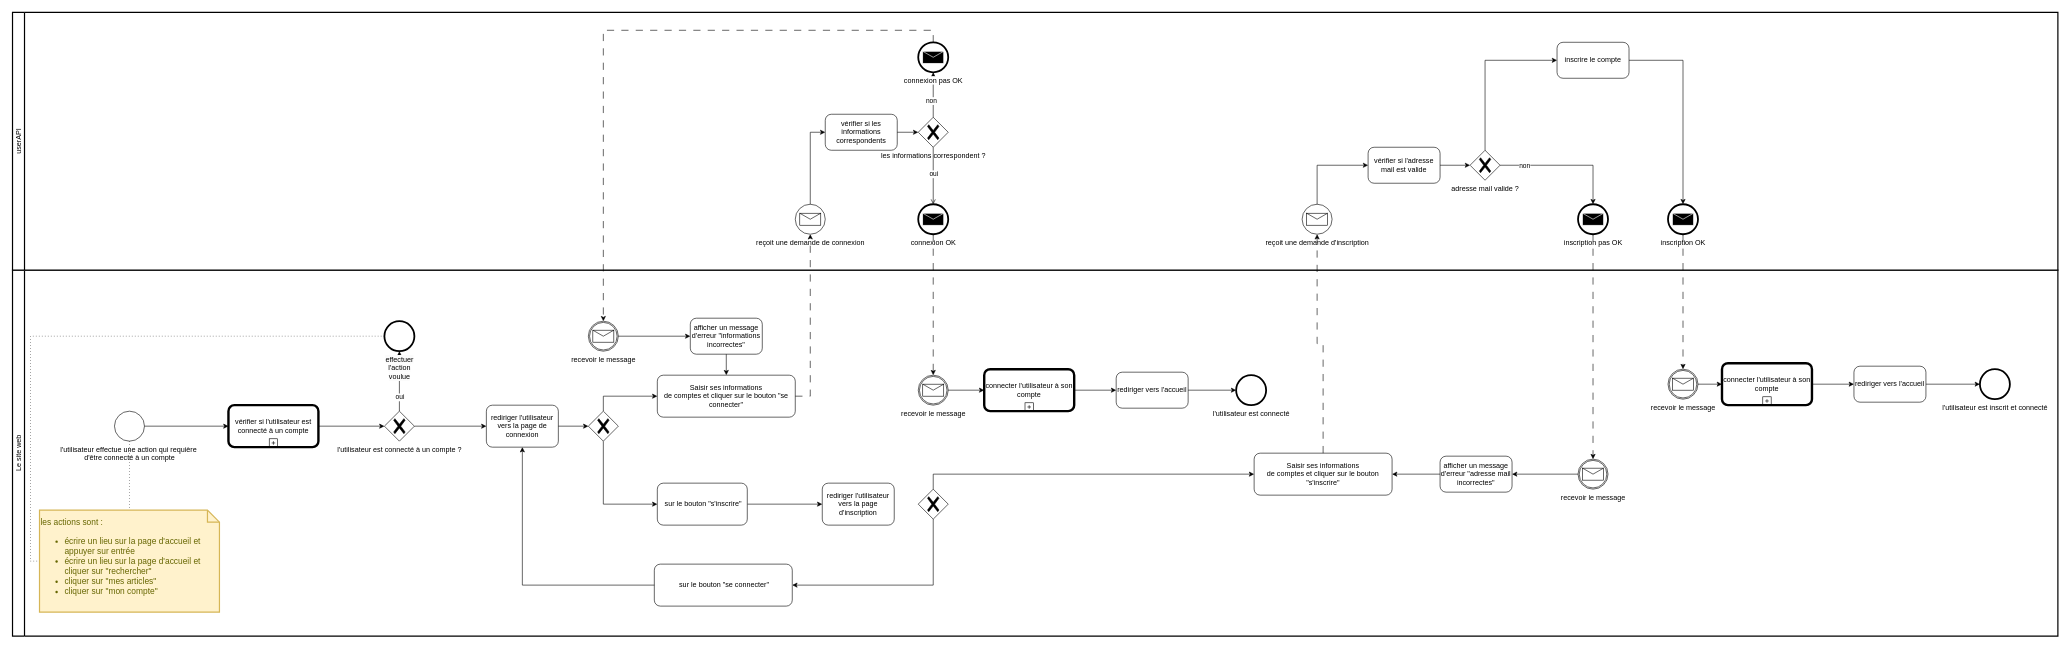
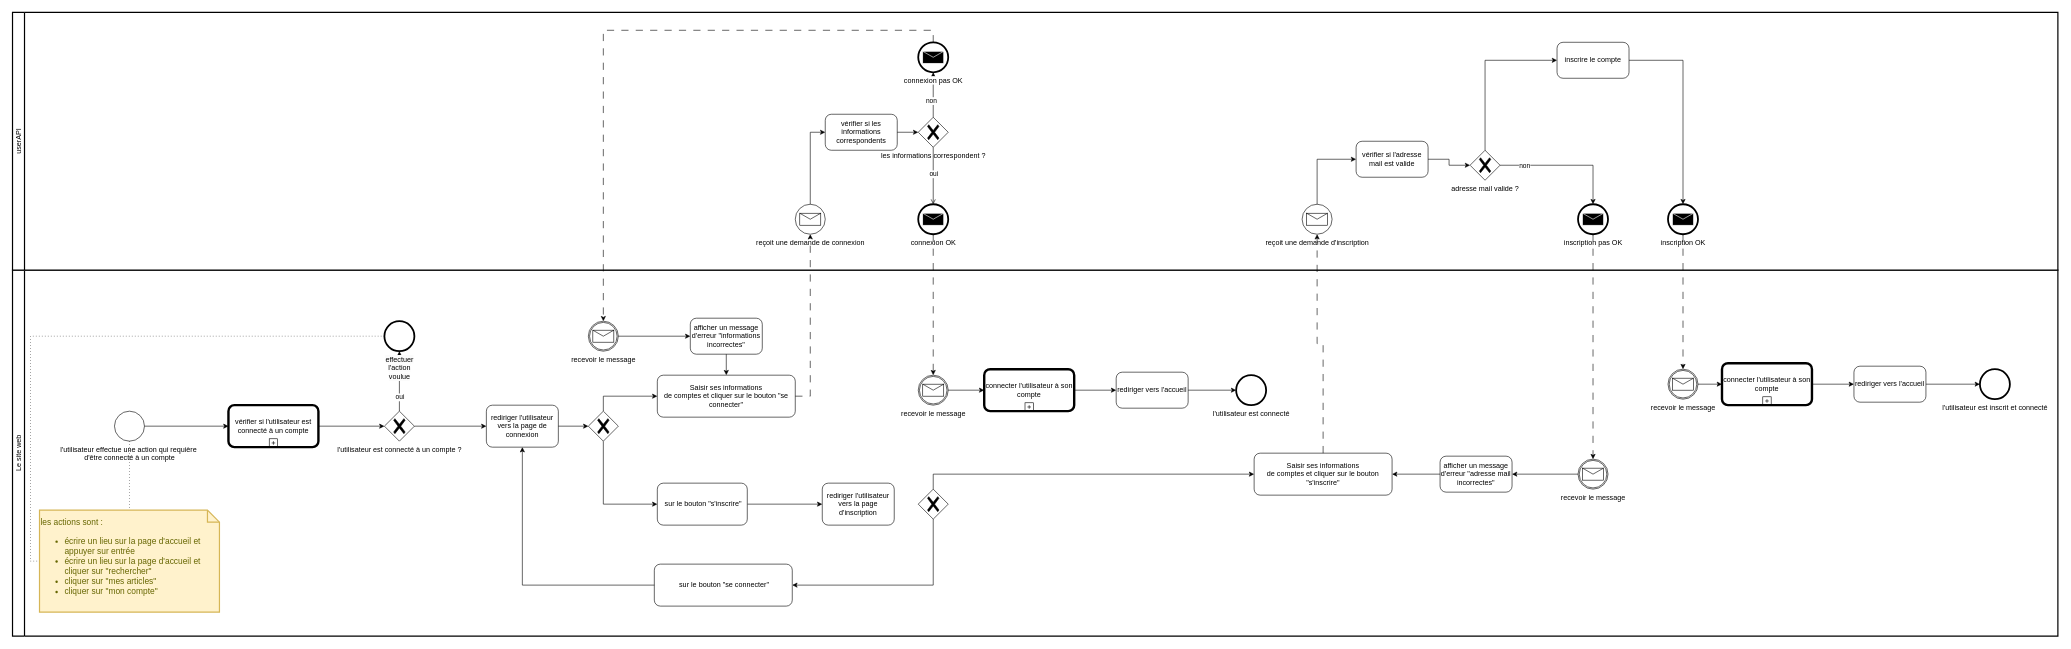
- <mxCell id="65" value="vérifier si l'adresse mail est valide" style="points=[[0.25,0,0],[0.5,0,0],[0.75,0,0],[1,0.25,0],[1,0.5,0],[1,0.75,0],[0.75,1,0],[0.5,1,0],[0.25,1,0],[0,0.75,0],[0,0.5,0],[0,0.25,0]];shape=mxgraph.bpmn.task;whiteSpace=wrap;rectStyle=rounded;size=10;html=1;container=1;expand=0;collapsible=0;taskMarker=abstract;" parent="52" vertex="1"><mxGeometry x="2260" y="225" width="120" height="60" as="geometry" /></mxCell>
+ <mxCell id="65" value="vérifier si l'adresse mail est valide" style="points=[[0.25,0,0],[0.5,0,0],[0.75,0,0],[1,0.25,0],[1,0.5,0],[1,0.75,0],[0.75,1,0],[0.5,1,0],[0.25,1,0],[0,0.75,0],[0,0.5,0],[0,0.25,0]];shape=mxgraph.bpmn.task;whiteSpace=wrap;rectStyle=rounded;size=10;html=1;container=1;expand=0;collapsible=0;taskMarker=abstract;" parent="52" vertex="1"><mxGeometry x="2240" y="215" width="120" height="60" as="geometry" /></mxCell>
